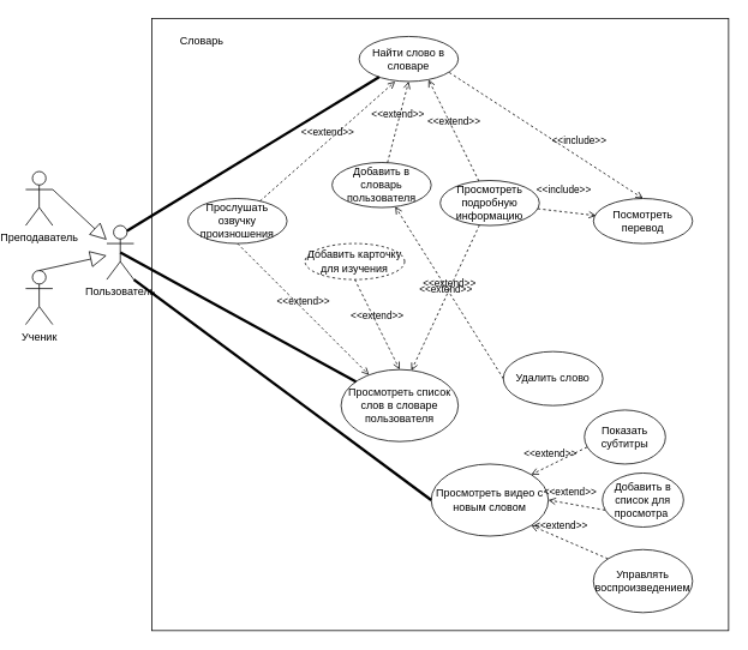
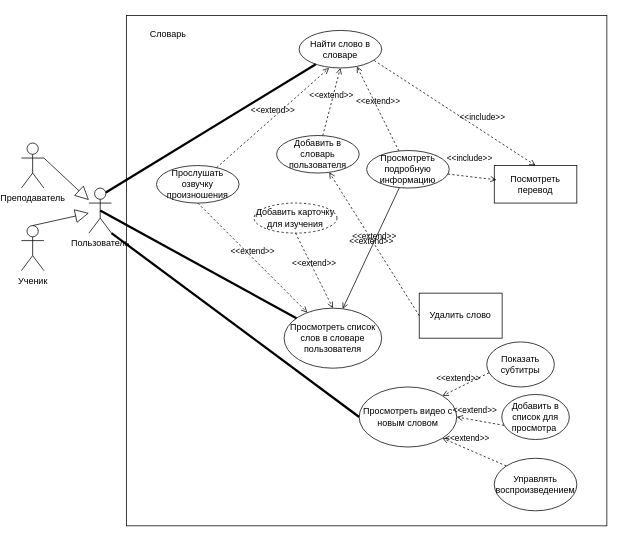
- <mxCell id="16" value="Посмотреть перевод" style="ellipse;whiteSpace=wrap;html=1;" parent="1" vertex="1"><mxGeometry x="650" y="220" width="110" height="50" as="geometry" /></mxCell>
+ <mxCell id="16" value="Посмотреть перевод" style="whiteSpace=wrap;html=1;rounded=0;" parent="1" vertex="1"><mxGeometry x="650" y="220" width="110" height="50" as="geometry" /></mxCell>
- <mxCell id="24" value="&amp;lt;&amp;lt;extend&amp;gt;&amp;gt;" style="html=1;verticalAlign=bottom;labelBackgroundColor=none;endArrow=open;endFill=0;dashed=1;rounded=0;entryX=0.6;entryY=0.013;entryDx=0;entryDy=0;entryPerimeter=0;" parent="1" source="14" target="19" edge="1"><mxGeometry width="160" relative="1" as="geometry"><mxPoint x="395" y="320" as="sourcePoint" /><mxPoint x="450" y="410" as="targetPoint" /></mxGeometry></mxCell>
+ <mxCell id="24" value="&amp;lt;&amp;lt;extend&amp;gt;&amp;gt;" style="html=1;verticalAlign=bottom;labelBackgroundColor=none;endArrow=open;endFill=0;dashed=0;rounded=0;entryX=0.6;entryY=0.013;entryDx=0;entryDy=0;entryPerimeter=0;" parent="1" source="14" target="19" edge="1"><mxGeometry width="160" relative="1" as="geometry"><mxPoint x="395" y="320" as="sourcePoint" /><mxPoint x="450" y="410" as="targetPoint" /></mxGeometry></mxCell>
- <mxCell id="25" value="Удалить слово" style="ellipse;whiteSpace=wrap;html=1;" parent="1" vertex="1"><mxGeometry x="550" y="390" width="110.48" height="60" as="geometry" /></mxCell>
+ <mxCell id="25" value="Удалить слово" style="whiteSpace=wrap;html=1;rounded=0;" parent="1" vertex="1"><mxGeometry x="550" y="390" width="110.48" height="60" as="geometry" /></mxCell>
